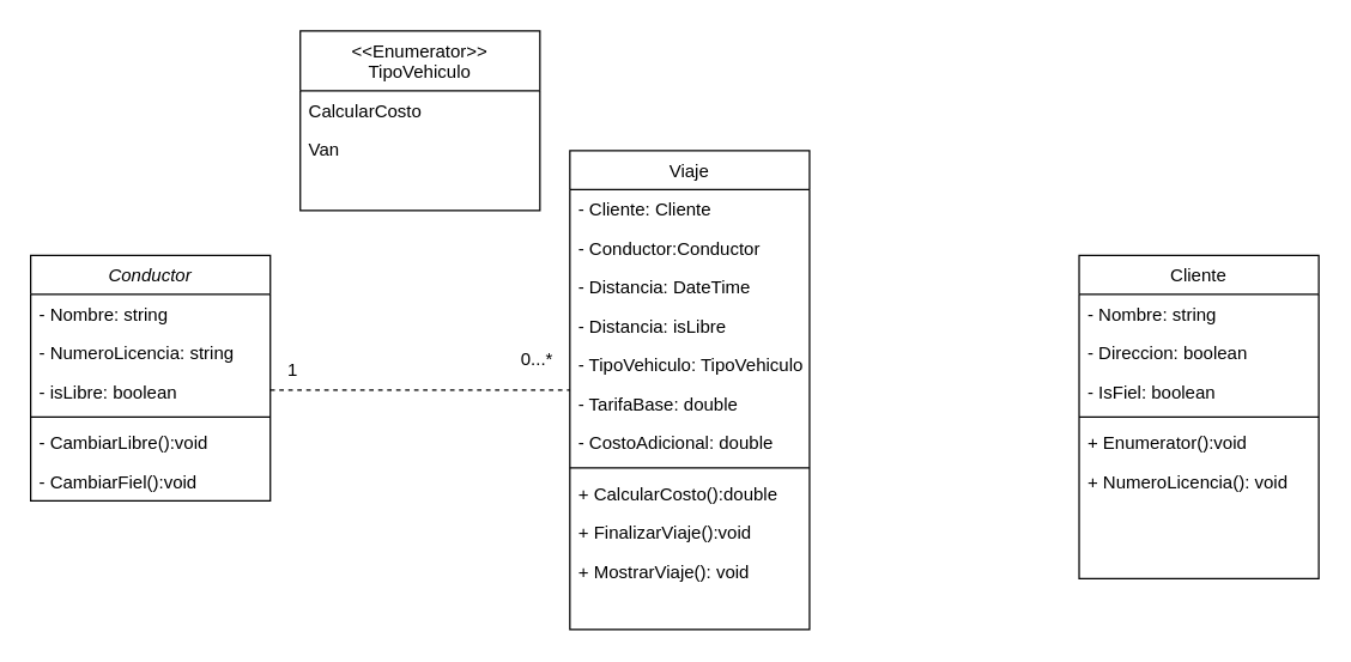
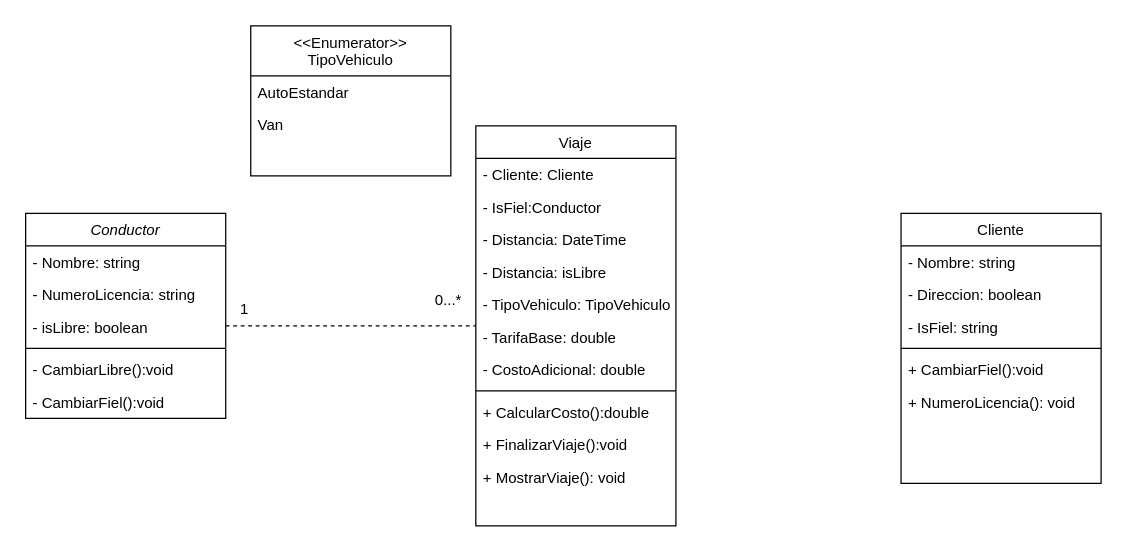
- <mxCell id="3" value="CalcularCosto" style="text;align=left;verticalAlign=top;spacingLeft=4;spacingRight=4;overflow=hidden;rotatable=0;points=[[0,0.5],[1,0.5]];portConstraint=eastwest;" vertex="1" parent="2"><mxGeometry y="40" width="160" height="26" as="geometry" /></mxCell>
+ <mxCell id="3" value="AutoEstandar" style="text;align=left;verticalAlign=top;spacingLeft=4;spacingRight=4;overflow=hidden;rotatable=0;points=[[0,0.5],[1,0.5]];portConstraint=eastwest;" vertex="1" parent="2"><mxGeometry y="40" width="160" height="26" as="geometry" /></mxCell>
- <mxCell id="24" value="- Conductor:Conductor" style="text;align=left;verticalAlign=top;spacingLeft=4;spacingRight=4;overflow=hidden;rotatable=0;points=[[0,0.5],[1,0.5]];portConstraint=eastwest;rounded=0;shadow=0;html=0;" vertex="1" parent="22"><mxGeometry y="52" width="160" height="26" as="geometry" /></mxCell>
+ <mxCell id="24" value="- IsFiel:Conductor" style="text;align=left;verticalAlign=top;spacingLeft=4;spacingRight=4;overflow=hidden;rotatable=0;points=[[0,0.5],[1,0.5]];portConstraint=eastwest;rounded=0;shadow=0;html=0;" vertex="1" parent="22"><mxGeometry y="52" width="160" height="26" as="geometry" /></mxCell>
- <mxCell id="15" value="- IsFiel: boolean" style="text;align=left;verticalAlign=top;spacingLeft=4;spacingRight=4;overflow=hidden;rotatable=0;points=[[0,0.5],[1,0.5]];portConstraint=eastwest;rounded=0;shadow=0;html=0;" vertex="1" parent="12"><mxGeometry y="78" width="160" height="26" as="geometry" /></mxCell>
+ <mxCell id="15" value="- IsFiel: string" style="text;align=left;verticalAlign=top;spacingLeft=4;spacingRight=4;overflow=hidden;rotatable=0;points=[[0,0.5],[1,0.5]];portConstraint=eastwest;rounded=0;shadow=0;html=0;" vertex="1" parent="12"><mxGeometry y="78" width="160" height="26" as="geometry" /></mxCell>
- <mxCell id="17" value="+ Enumerator():void" style="text;align=left;verticalAlign=top;spacingLeft=4;spacingRight=4;overflow=hidden;rotatable=0;points=[[0,0.5],[1,0.5]];portConstraint=eastwest;" vertex="1" parent="12"><mxGeometry y="112" width="160" height="26" as="geometry" /></mxCell>
+ <mxCell id="17" value="+ CambiarFiel():void" style="text;align=left;verticalAlign=top;spacingLeft=4;spacingRight=4;overflow=hidden;rotatable=0;points=[[0,0.5],[1,0.5]];portConstraint=eastwest;" vertex="1" parent="12"><mxGeometry y="112" width="160" height="26" as="geometry" /></mxCell>
